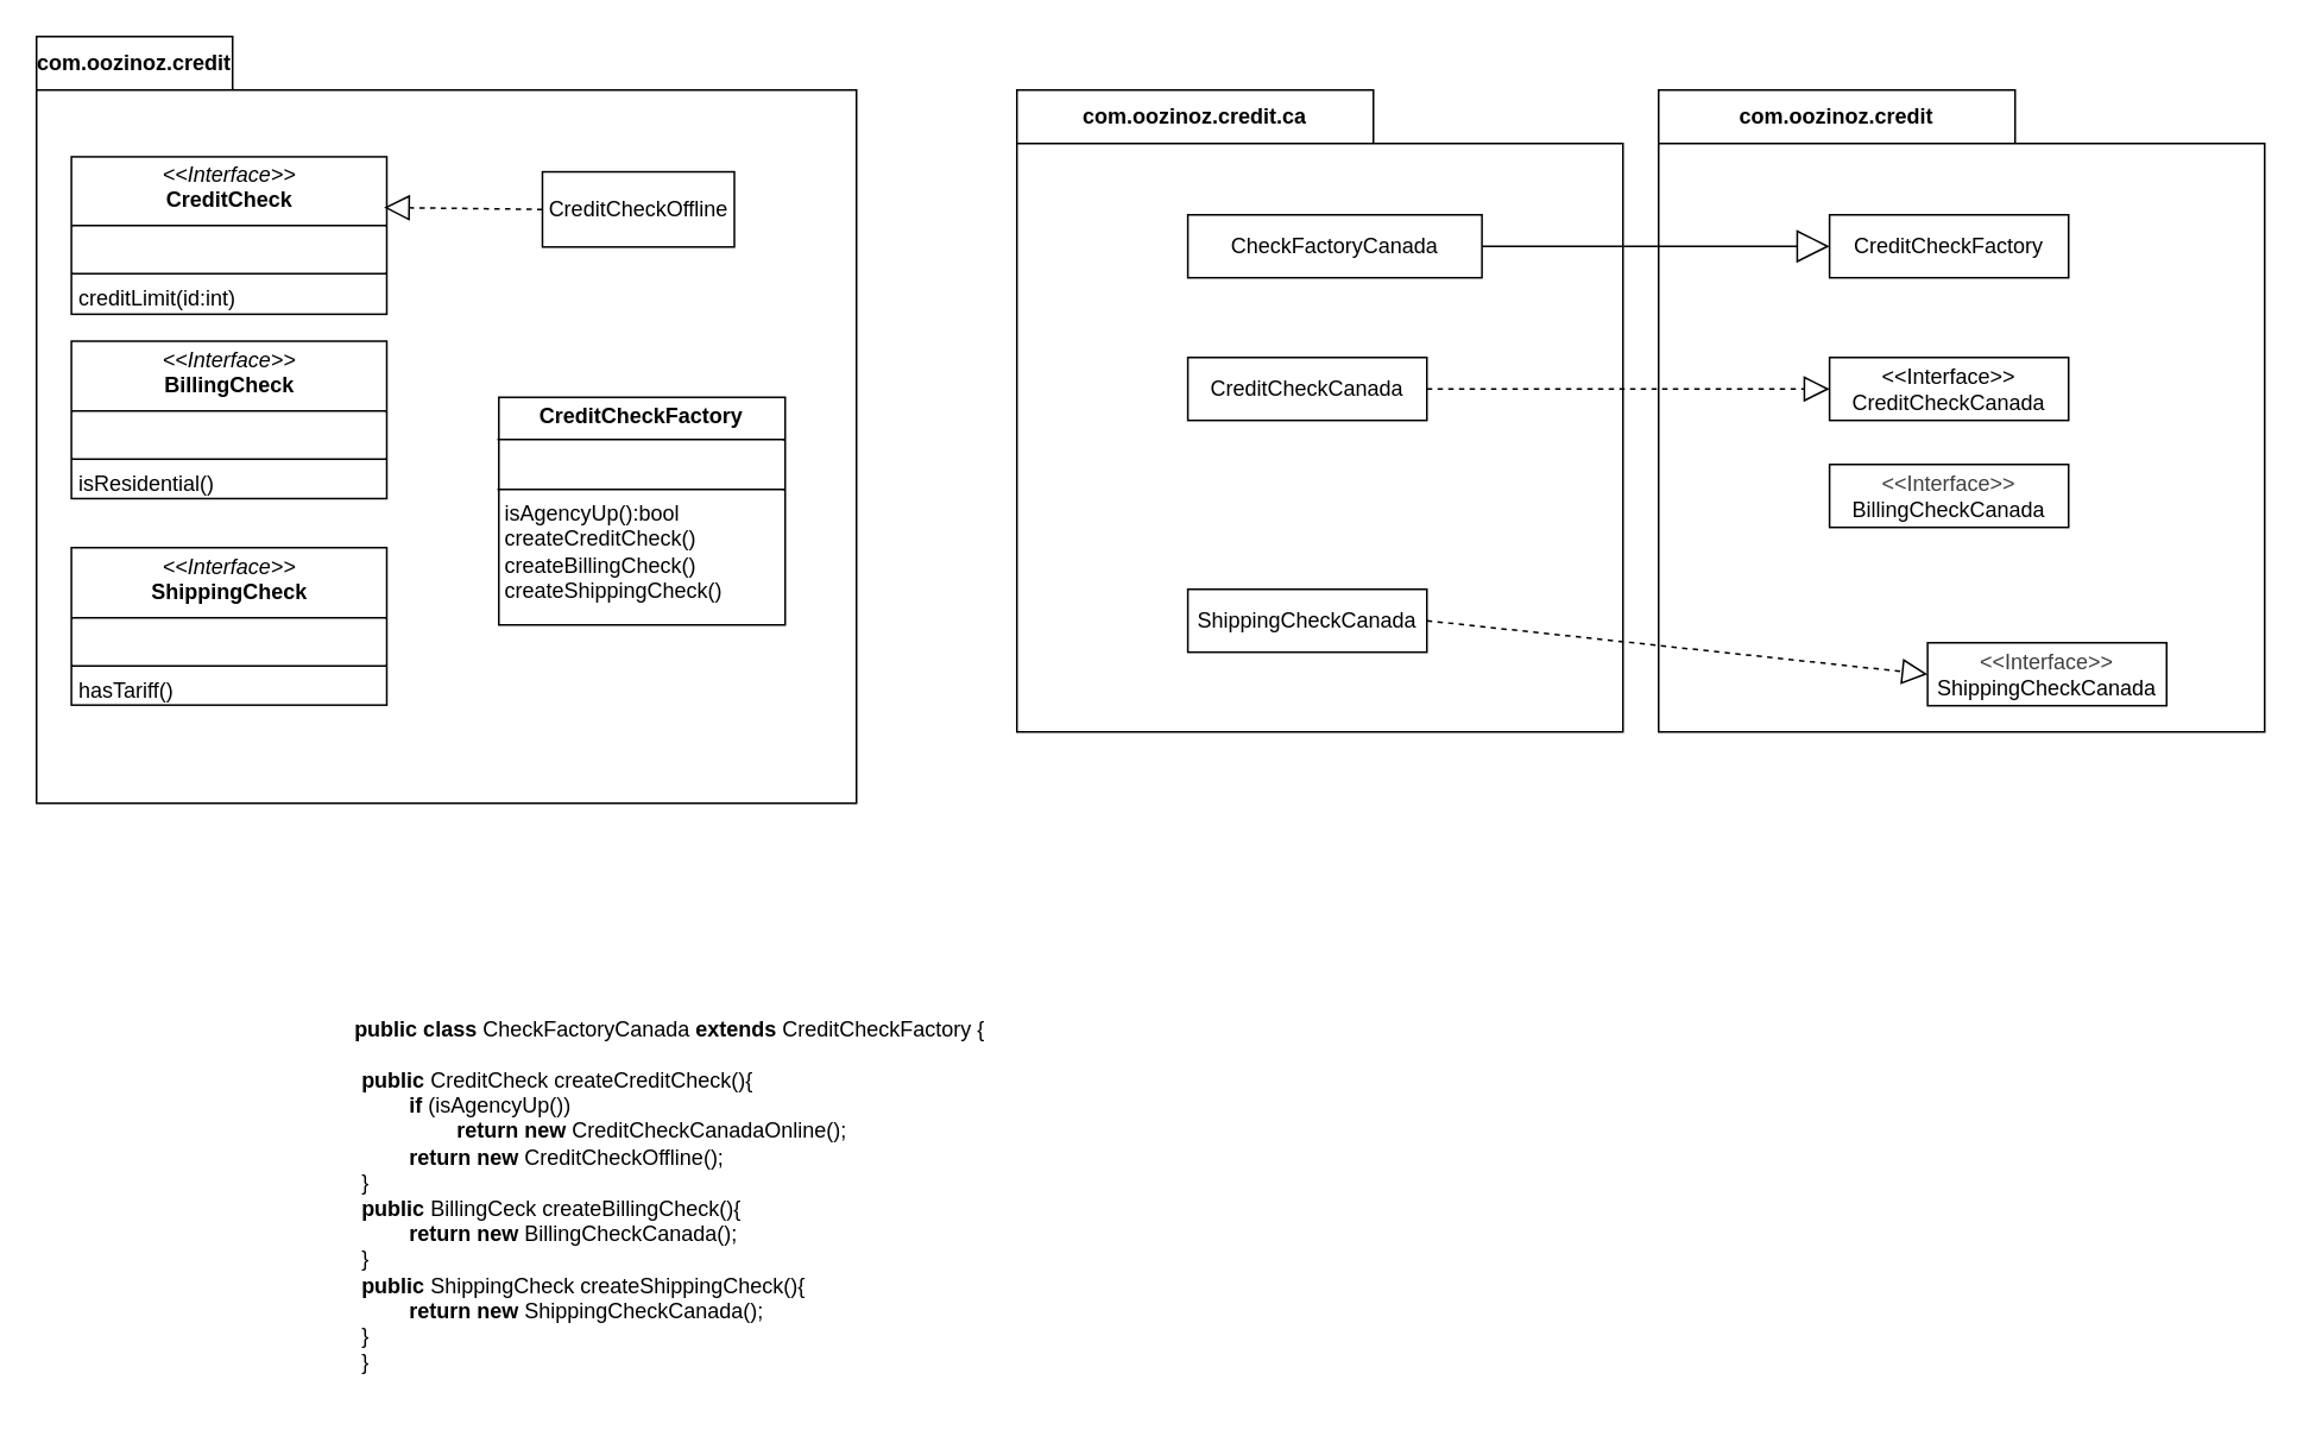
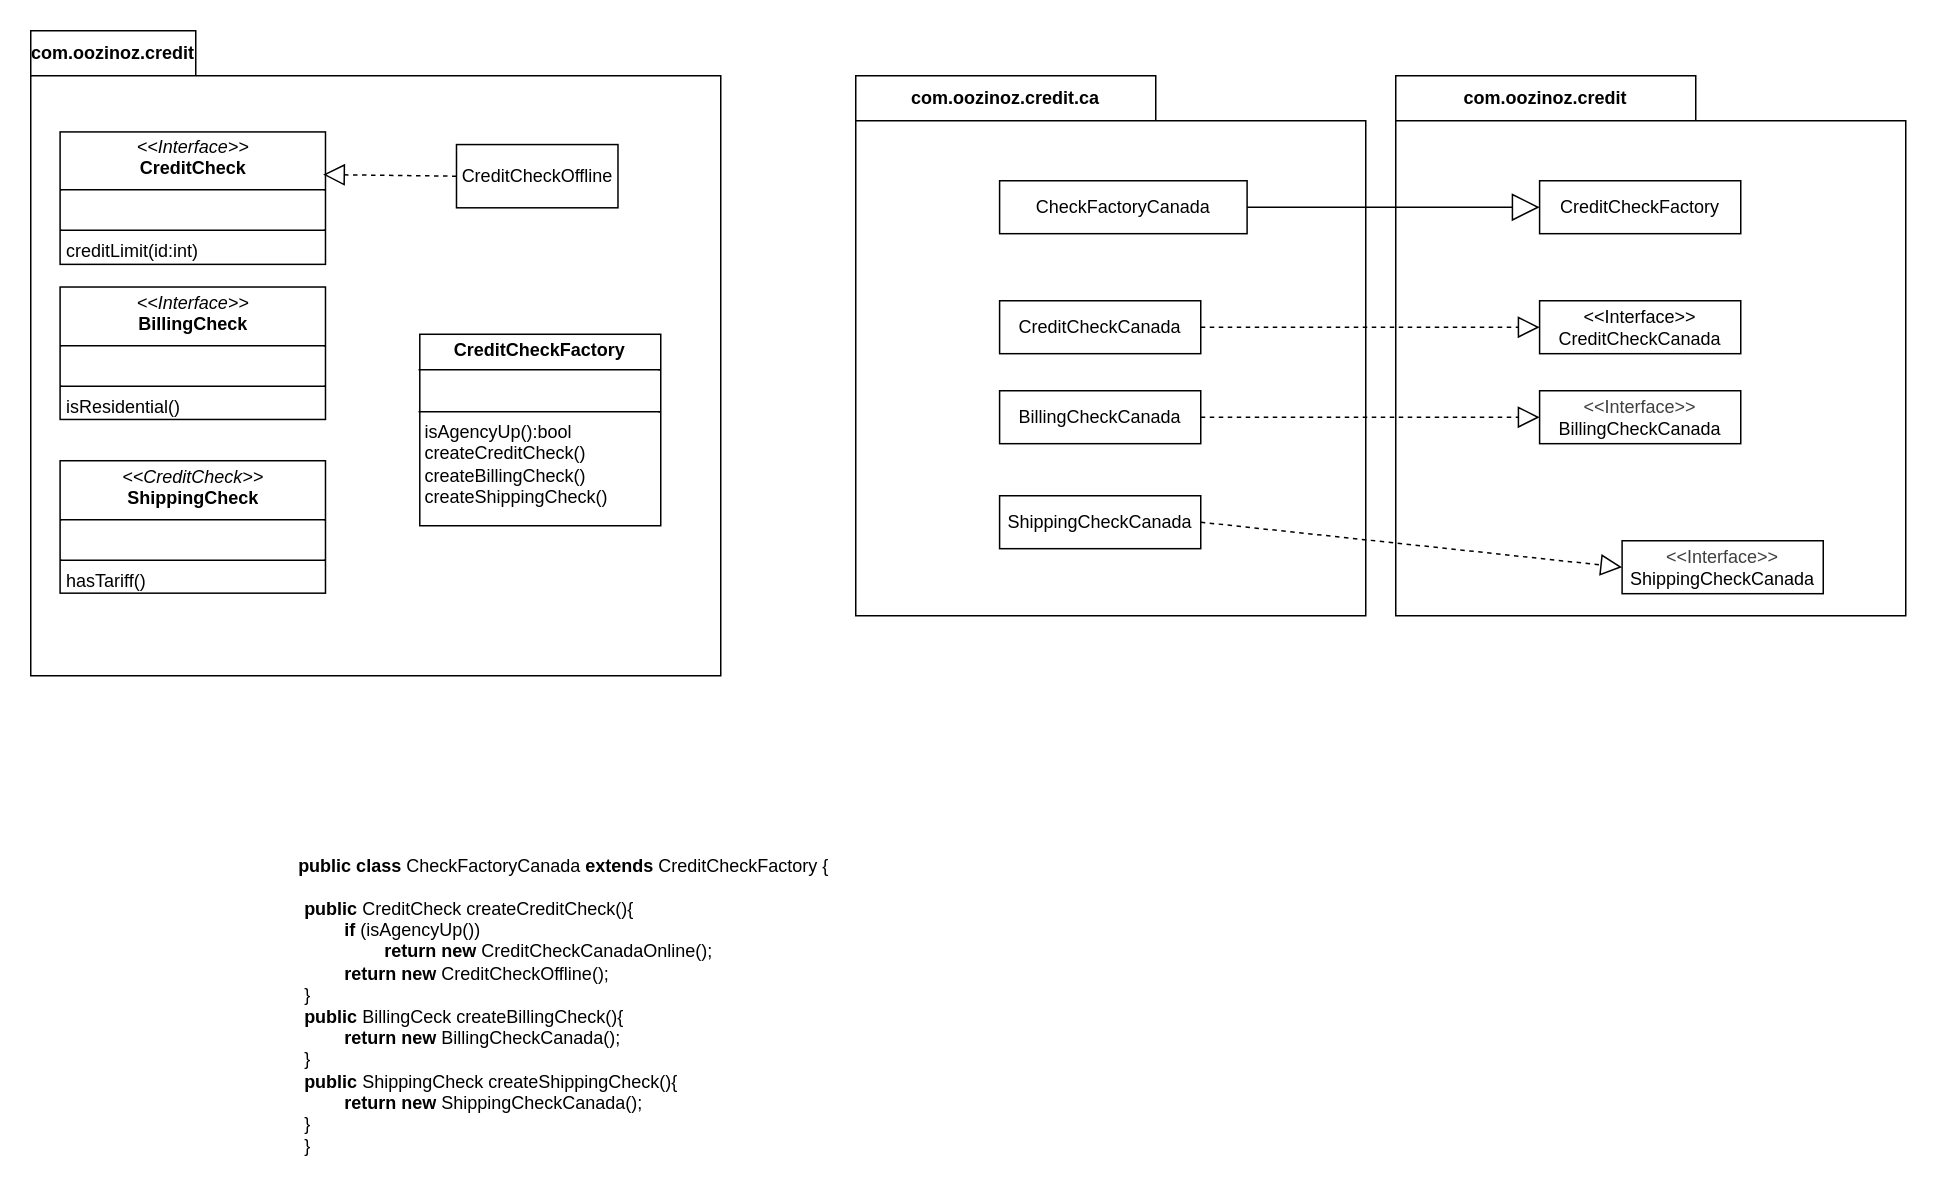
+ <mxCell id="14" value="&lt;span style=&quot;color: rgb(0, 0, 0);&quot;&gt;BillingCheckCanada&lt;/span&gt;" style="html=1;whiteSpace=wrap;" vertex="1" parent="10"><mxGeometry x="95.9" y="210" width="134.1" height="35.29" as="geometry" /></mxCell>
+ <mxCell id="24" value="" style="endArrow=block;dashed=1;endFill=0;endSize=12;html=1;entryX=0;entryY=0.5;entryDx=0;entryDy=0;exitX=1;exitY=0.5;exitDx=0;exitDy=0;" edge="1" parent="1" source="14" target="21"><mxGeometry width="160" relative="1" as="geometry"><mxPoint x="810" y="277.5" as="sourcePoint" /><mxPoint x="1036" y="277.5" as="targetPoint" /></mxGeometry></mxCell>
- <mxCell id="6" value="&lt;p style=&quot;margin:0px;margin-top:4px;text-align:center;&quot;&gt;&lt;i&gt;&amp;lt;&amp;lt;Interface&amp;gt;&amp;gt;&lt;/i&gt;&lt;br&gt;&lt;span style=&quot;font-size: 12px;&quot;&gt;&lt;b&gt;ShippingCheck&lt;/b&gt;&lt;/span&gt;&lt;/p&gt;&lt;hr size=&quot;1&quot; style=&quot;border-style:solid;&quot;&gt;&lt;p style=&quot;margin:0px;margin-left:4px;&quot;&gt;&lt;br&gt;&lt;/p&gt;&lt;hr size=&quot;1&quot; style=&quot;border-style:solid;&quot;&gt;&lt;p style=&quot;margin:0px;margin-left:4px;&quot;&gt;hasTariff()&lt;/p&gt;" style="verticalAlign=top;align=left;overflow=fill;html=1;whiteSpace=wrap;" vertex="1" parent="2"><mxGeometry x="19.574" y="286.664" width="176.924" height="88.29" as="geometry" /></mxCell>
+ <mxCell id="6" value="&lt;p style=&quot;margin:0px;margin-top:4px;text-align:center;&quot;&gt;&lt;i&gt;&amp;lt;&amp;lt;CreditCheck&amp;gt;&amp;gt;&lt;/i&gt;&lt;br&gt;&lt;span style=&quot;font-size: 12px;&quot;&gt;&lt;b&gt;ShippingCheck&lt;/b&gt;&lt;/span&gt;&lt;/p&gt;&lt;hr size=&quot;1&quot; style=&quot;border-style:solid;&quot;&gt;&lt;p style=&quot;margin:0px;margin-left:4px;&quot;&gt;&lt;br&gt;&lt;/p&gt;&lt;hr size=&quot;1&quot; style=&quot;border-style:solid;&quot;&gt;&lt;p style=&quot;margin:0px;margin-left:4px;&quot;&gt;hasTariff()&lt;/p&gt;" style="verticalAlign=top;align=left;overflow=fill;html=1;whiteSpace=wrap;" vertex="1" parent="2"><mxGeometry x="19.574" y="286.664" width="176.924" height="88.29" as="geometry" /></mxCell>
